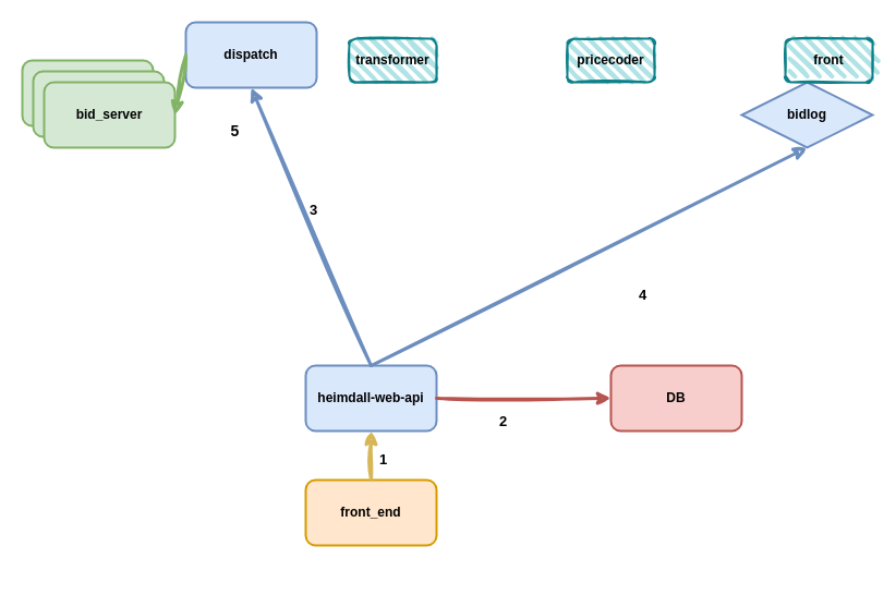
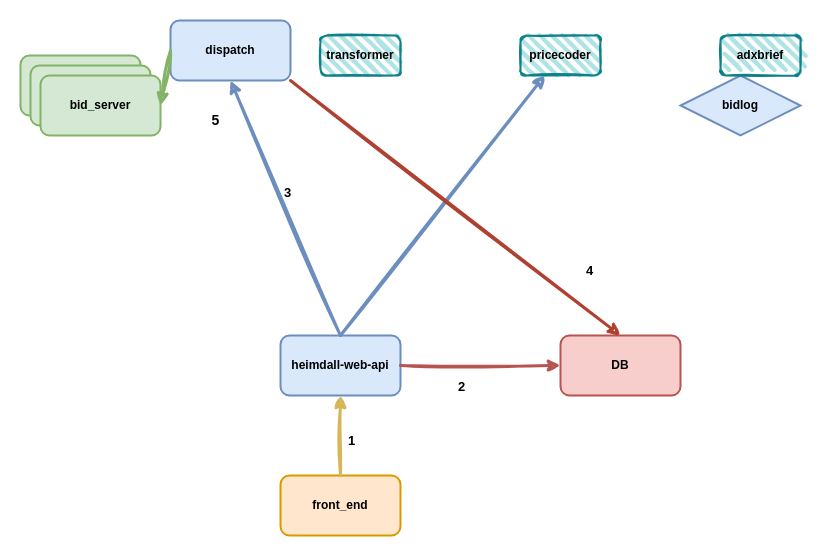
- <mxCell id="20" value="front" style="rounded=1;whiteSpace=wrap;html=1;strokeWidth=2;fillWeight=4;hachureGap=8;hachureAngle=45;fillColor=#b0e3e6;sketch=1;shadow=0;strokeColor=#0e8088;fontStyle=1" vertex="1" parent="1"><mxGeometry x="720" y="35" width="80" height="40" as="geometry" /></mxCell>
+ <mxCell id="20" value="adxbrief" style="rounded=1;whiteSpace=wrap;html=1;strokeWidth=2;fillWeight=4;hachureGap=8;hachureAngle=45;fillColor=#b0e3e6;sketch=1;shadow=0;strokeColor=#0e8088;fontStyle=1" vertex="1" parent="1"><mxGeometry x="720" y="35" width="80" height="40" as="geometry" /></mxCell>
+ <mxCell id="21" value="" style="endArrow=classic;html=1;rounded=0;sketch=1;curveFitting=1;jiggle=2;fillColor=#fad9d5;strokeColor=#ae4132;strokeWidth=3;entryX=0.5;entryY=0;entryDx=0;entryDy=0;exitX=1;exitY=1;exitDx=0;exitDy=0;" edge="1" parent="1" source="3" target="11"><mxGeometry width="50" height="50" relative="1" as="geometry"><mxPoint x="350" y="345" as="sourcePoint" /><mxPoint x="750" y="145" as="targetPoint" /></mxGeometry></mxCell>
- <mxCell id="10" value="" style="endArrow=classic;html=1;rounded=0;sketch=1;curveFitting=1;jiggle=2;fillColor=#dae8fc;strokeColor=#6c8ebf;strokeWidth=3;entryX=0.5;entryY=1;entryDx=0;entryDy=0;exitX=0.5;exitY=0;exitDx=0;exitDy=0;" edge="1" parent="1" source="2" target="4"><mxGeometry width="50" height="50" relative="1" as="geometry"><mxPoint x="550" y="325" as="sourcePoint" /><mxPoint x="550" y="145" as="targetPoint" /></mxGeometry></mxCell>
+ <mxCell id="10" value="" style="endArrow=classic;html=1;rounded=0;sketch=1;curveFitting=1;jiggle=2;fillColor=#dae8fc;strokeColor=#6c8ebf;strokeWidth=3;exitX=0.5;exitY=0;exitDx=0;exitDy=0;" edge="1" parent="1" source="2" target="19"><mxGeometry width="50" height="50" relative="1" as="geometry"><mxPoint x="550" y="325" as="sourcePoint" /><mxPoint x="550" y="145" as="targetPoint" /></mxGeometry></mxCell>
- <mxCell id="14" value="&lt;b&gt;front_end&lt;br&gt;&lt;/b&gt;" style="rounded=1;whiteSpace=wrap;html=1;strokeWidth=2;fillWeight=4;hachureGap=8;hachureAngle=45;fillColor=#ffe6cc;shadow=0;strokeColor=#d79b00;" vertex="1" parent="1"><mxGeometry x="280" y="440" width="120" height="60" as="geometry" /></mxCell>
+ <mxCell id="14" value="&lt;b&gt;front_end&lt;br&gt;&lt;/b&gt;" style="rounded=1;whiteSpace=wrap;html=1;strokeWidth=2;fillWeight=4;hachureGap=8;hachureAngle=45;fillColor=#ffe6cc;shadow=0;strokeColor=#d79b00;" vertex="1" parent="1"><mxGeometry x="280" y="475" width="120" height="60" as="geometry" /></mxCell>
